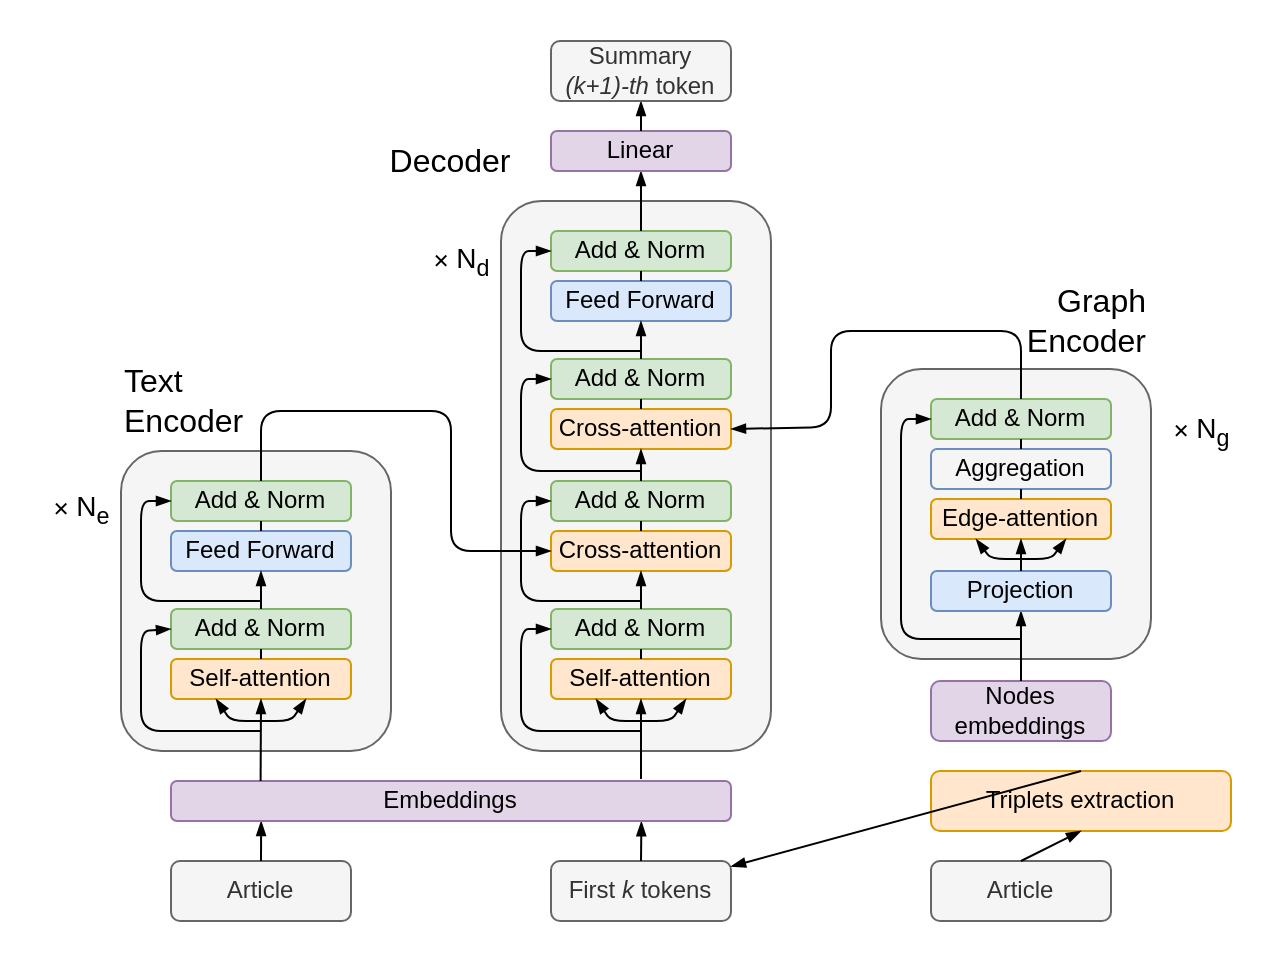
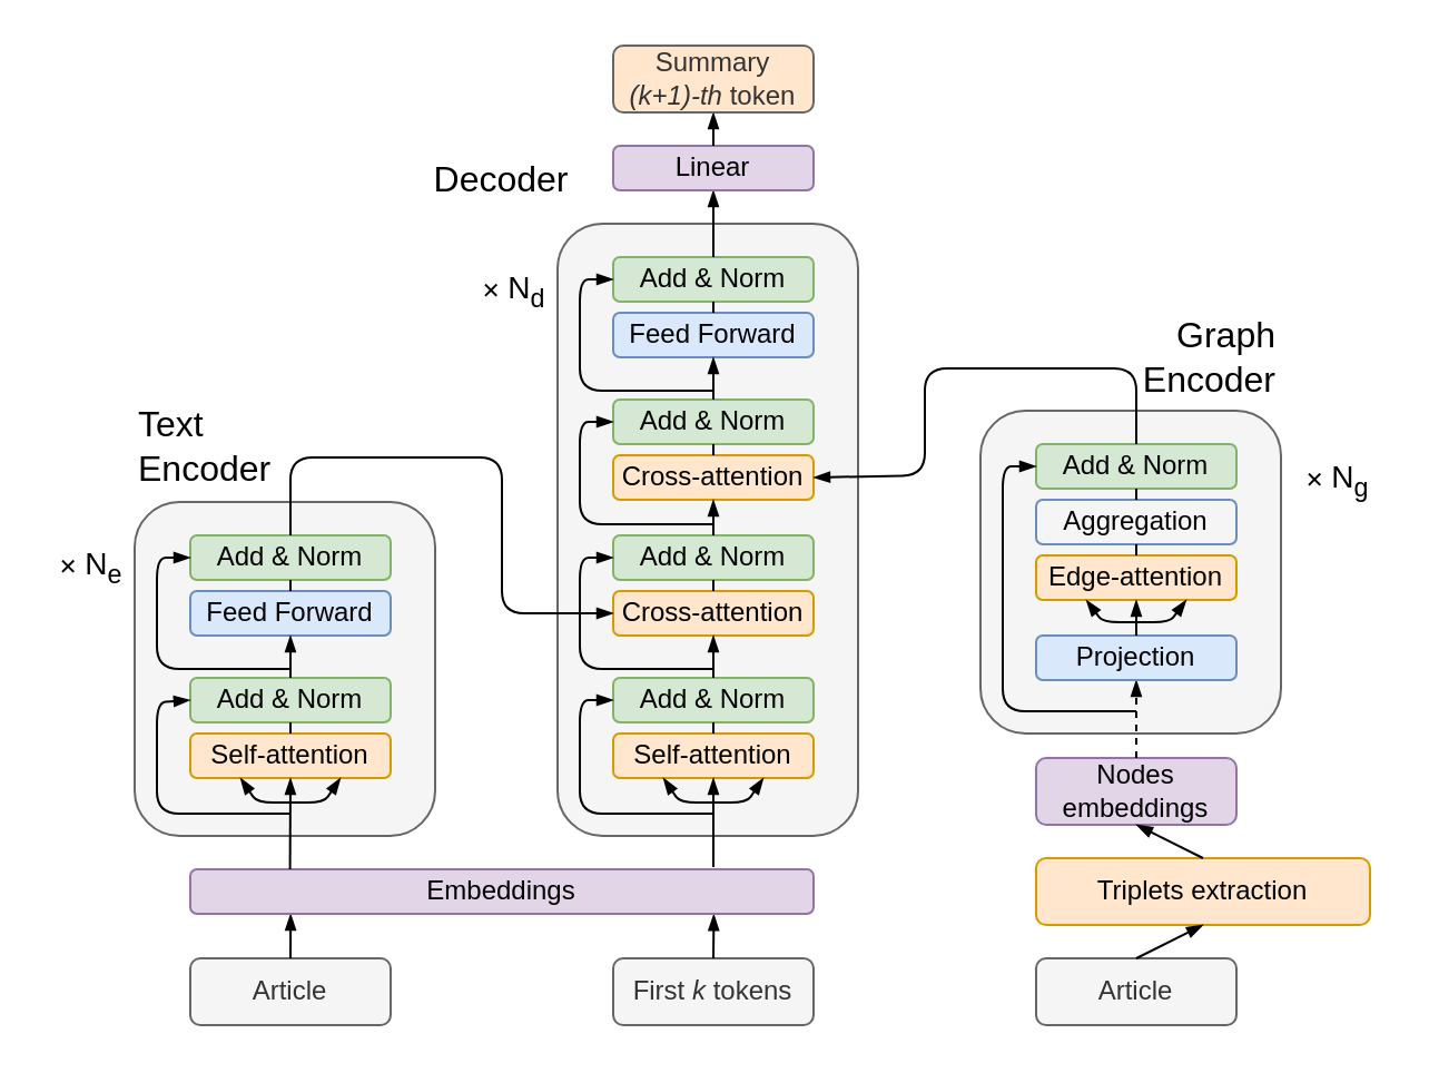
- <mxCell id="54" value="Summary&lt;br&gt;&lt;i&gt;(k+1)-th&lt;/i&gt; token" style="rounded=1;whiteSpace=wrap;html=1;strokeColor=#666666;fillColor=#f5f5f5;fontColor=#333333;" parent="1" vertex="1"><mxGeometry x="275" y="20" width="90" height="30" as="geometry" /></mxCell>
+ <mxCell id="54" value="Summary&lt;br&gt;&lt;i&gt;(k+1)-th&lt;/i&gt; token" style="rounded=1;whiteSpace=wrap;html=1;strokeColor=#666666;fillColor=#ffe6cc;fontColor=#333333;" parent="1" vertex="1"><mxGeometry x="275" y="20" width="90" height="30" as="geometry" /></mxCell>
- <mxCell id="28" value="" style="endArrow=blockThin;html=1;exitX=0.5;exitY=0;exitDx=0;exitDy=0;entryX=0.5;entryY=1;entryDx=0;entryDy=0;endSize=5;startSize=0;jumpSize=5;shadow=0;sketch=0;endFill=1;" parent="1" source="23" target="60" edge="1"><mxGeometry width="50" height="50" relative="1" as="geometry"><mxPoint x="465" y="355" as="sourcePoint" /><mxPoint x="510" y="272.71" as="targetPoint" /></mxGeometry></mxCell>
+ <mxCell id="28" value="" style="endArrow=blockThin;html=1;exitX=0.5;exitY=0;exitDx=0;exitDy=0;entryX=0.5;entryY=1;entryDx=0;entryDy=0;endSize=5;startSize=0;jumpSize=5;shadow=0;sketch=0;endFill=1;dashed=1;" parent="1" source="23" target="60" edge="1"><mxGeometry width="50" height="50" relative="1" as="geometry"><mxPoint x="465" y="355" as="sourcePoint" /><mxPoint x="510" y="272.71" as="targetPoint" /></mxGeometry></mxCell>
- <mxCell id="27" value="" style="endArrow=blockThin;html=1;exitX=0.5;exitY=0;exitDx=0;exitDy=0;endSize=5;startSize=0;jumpSize=5;shadow=0;sketch=0;endFill=1;" parent="1" source="22" target="20" edge="1"><mxGeometry width="50" height="50" relative="1" as="geometry"><mxPoint x="465" y="405" as="sourcePoint" /><mxPoint x="515" y="355" as="targetPoint" /></mxGeometry></mxCell>
+ <mxCell id="27" value="" style="endArrow=blockThin;html=1;exitX=0.5;exitY=0;exitDx=0;exitDy=0;entryX=0.5;entryY=1;entryDx=0;entryDy=0;endSize=5;startSize=0;jumpSize=5;shadow=0;sketch=0;endFill=1;" parent="1" source="22" target="23" edge="1"><mxGeometry width="50" height="50" relative="1" as="geometry"><mxPoint x="465" y="405" as="sourcePoint" /><mxPoint x="515" y="355" as="targetPoint" /></mxGeometry></mxCell>
